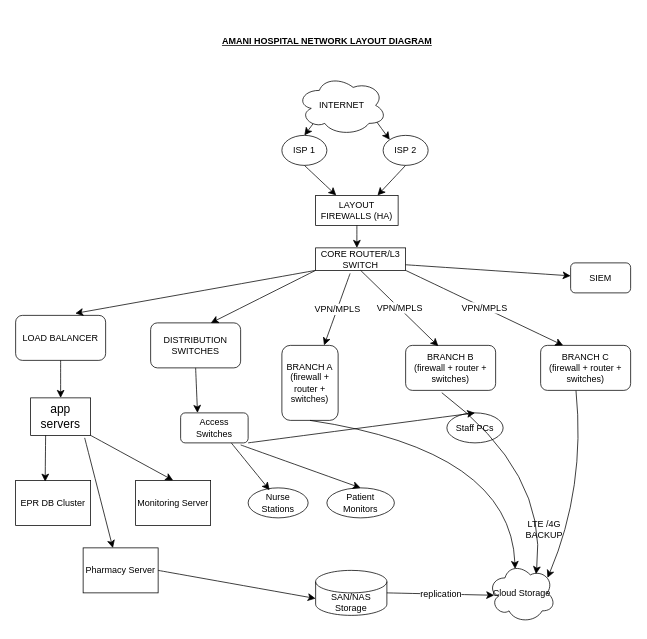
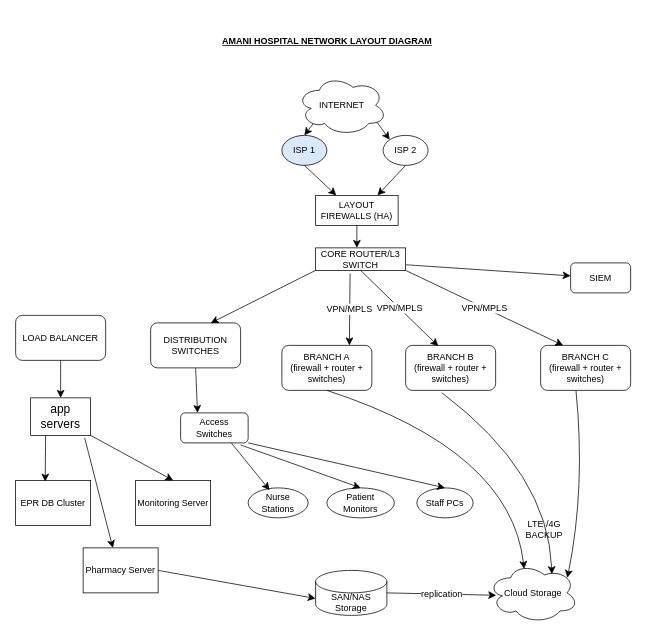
- <mxCell id="2" value="ISP 1" style="ellipse;whiteSpace=wrap;html=1;" vertex="1" parent="1"><mxGeometry x="375" y="180" width="60" height="40" as="geometry" /></mxCell>
+ <mxCell id="2" value="ISP 1" style="ellipse;whiteSpace=wrap;html=1;fillColor=#dae8fc;" vertex="1" parent="1"><mxGeometry x="375" y="180" width="60" height="40" as="geometry" /></mxCell>
- <mxCell id="18" value="" style="endArrow=classic;html=1;rounded=0;fontSize=12;startSize=8;endSize=8;curved=1;entryX=0.663;entryY=-0.044;entryDx=0;entryDy=0;entryPerimeter=0;exitX=0;exitY=1;exitDx=0;exitDy=0;" edge="1" parent="1" source="11" target="12"><mxGeometry width="50" height="50" relative="1" as="geometry"><mxPoint x="120" y="390" as="sourcePoint" /><mxPoint x="170" y="340" as="targetPoint" /></mxGeometry></mxCell>
- <mxCell id="14" value="&lt;div&gt;BRANCH A&lt;/div&gt;&lt;div&gt;(firewall + router + switches)&lt;/div&gt;" style="rounded=1;whiteSpace=wrap;html=1;" vertex="1" parent="1"><mxGeometry x="375" y="460" width="75" height="100" as="geometry" /></mxCell>
+ <mxCell id="14" value="&lt;div&gt;BRANCH A&lt;/div&gt;&lt;div&gt;(firewall + router + switches)&lt;/div&gt;" style="rounded=1;whiteSpace=wrap;html=1;" vertex="1" parent="1"><mxGeometry x="375" y="460" width="120" height="60" as="geometry" /></mxCell>
- <mxCell id="34" value="Staff PCs" style="ellipse;whiteSpace=wrap;html=1;" vertex="1" parent="1"><mxGeometry x="595" y="550" width="75" height="40" as="geometry" /></mxCell>
+ <mxCell id="34" value="Staff PCs" style="ellipse;whiteSpace=wrap;html=1;" vertex="1" parent="1"><mxGeometry x="555" y="650" width="75" height="40" as="geometry" /></mxCell>
- <mxCell id="44" value="Cloud Storage" style="ellipse;shape=cloud;whiteSpace=wrap;html=1;" vertex="1" parent="1"><mxGeometry x="650" y="750" width="90" height="80" as="geometry" /></mxCell>
+ <mxCell id="44" value="Cloud Storage" style="ellipse;shape=cloud;whiteSpace=wrap;html=1;" vertex="1" parent="1"><mxGeometry x="650" y="750" width="120" height="80" as="geometry" /></mxCell>
